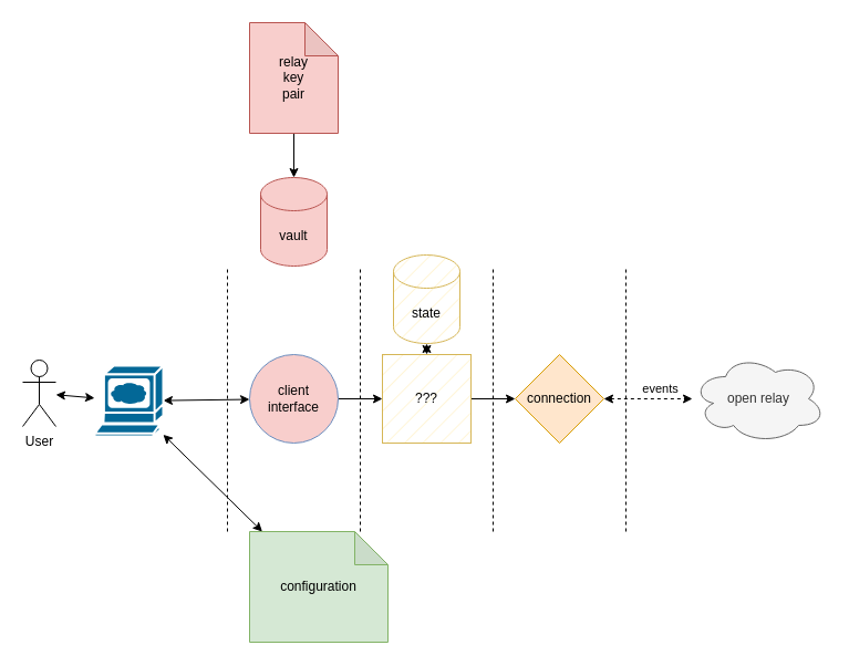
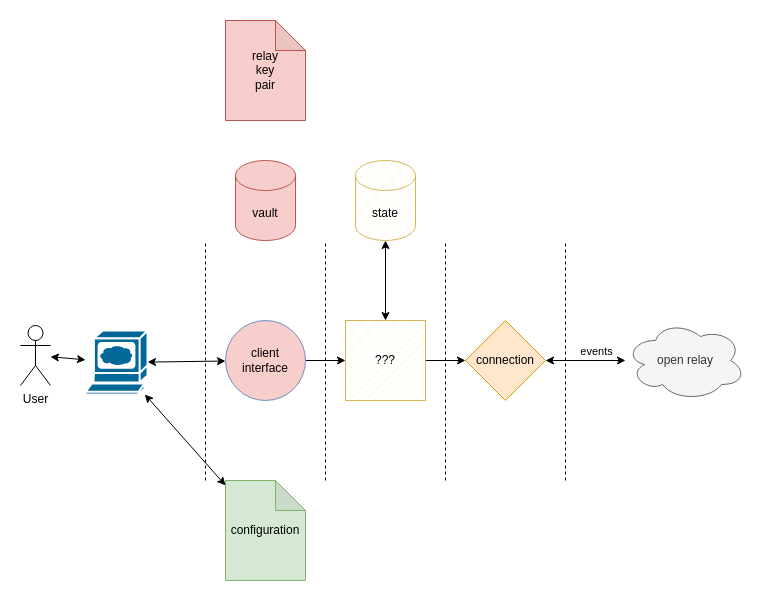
- <mxCell id="18" style="edgeStyle=none;rounded=0;orthogonalLoop=1;jettySize=auto;html=1;" edge="1" parent="1" source="19" target="17"><mxGeometry relative="1" as="geometry" /></mxCell>
- <mxCell id="21" value="state" style="shape=cylinder3;whiteSpace=wrap;html=1;boundedLbl=1;backgroundOutline=1;size=15;fillStyle=hatch;fillColor=#fff2cc;strokeColor=#d6b656;" vertex="1" parent="1"><mxGeometry x="355" y="230" width="60" height="80" as="geometry" /></mxCell>
+ <mxCell id="21" value="state" style="shape=cylinder3;whiteSpace=wrap;html=1;boundedLbl=1;backgroundOutline=1;size=15;fillStyle=hatch;fillColor=#fff2cc;strokeColor=#d6b656;" vertex="1" parent="1"><mxGeometry x="355" y="160" width="60" height="80" as="geometry" /></mxCell>
- <mxCell id="8" style="edgeStyle=orthogonalEdgeStyle;rounded=0;orthogonalLoop=1;jettySize=auto;html=1;startArrow=classic;startFill=1;dashed=1;" edge="1" parent="1" source="10" target="11"><mxGeometry relative="1" as="geometry" /></mxCell>
+ <mxCell id="8" style="edgeStyle=orthogonalEdgeStyle;rounded=0;orthogonalLoop=1;jettySize=auto;html=1;startArrow=classic;startFill=1;" edge="1" parent="1" source="10" target="11"><mxGeometry relative="1" as="geometry" /></mxCell>
- <mxCell id="16" value="configuration" style="shape=note;whiteSpace=wrap;html=1;backgroundOutline=1;darkOpacity=0.05;fillColor=#d5e8d4;strokeColor=#82b366;" vertex="1" parent="1"><mxGeometry x="225" y="480" width="125" height="100" as="geometry" /></mxCell>
+ <mxCell id="16" value="configuration" style="shape=note;whiteSpace=wrap;html=1;backgroundOutline=1;darkOpacity=0.05;fillColor=#d5e8d4;strokeColor=#82b366;" vertex="1" parent="1"><mxGeometry x="225" y="480" width="80" height="100" as="geometry" /></mxCell>
